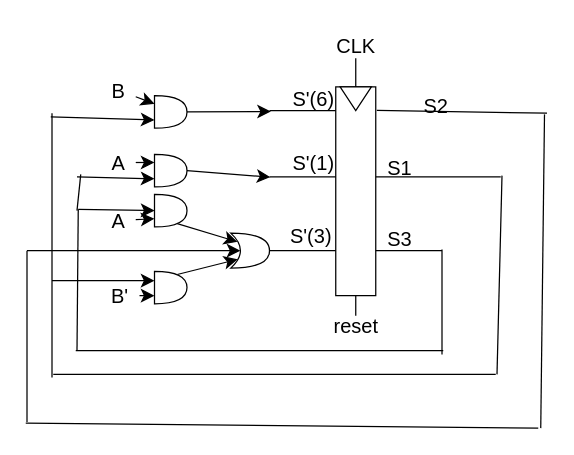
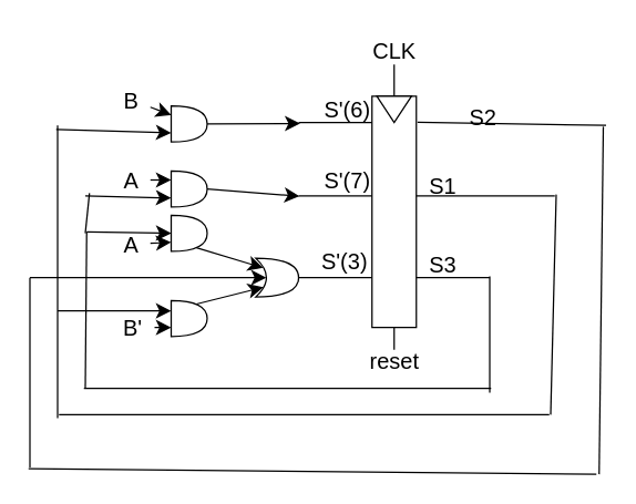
- <mxCell id="20" value="S'(1)" style="text;html=1;align=center;verticalAlign=middle;resizable=0;points=[];autosize=1;strokeColor=none;fillColor=none;fontSize=16;" vertex="1" parent="1"><mxGeometry x="224" y="114" width="51" height="31" as="geometry" /></mxCell>
+ <mxCell id="20" value="S'(7)" style="text;html=1;align=center;verticalAlign=middle;resizable=0;points=[];autosize=1;strokeColor=none;fillColor=none;fontSize=16;" vertex="1" parent="1"><mxGeometry x="224" y="114" width="51" height="31" as="geometry" /></mxCell>
